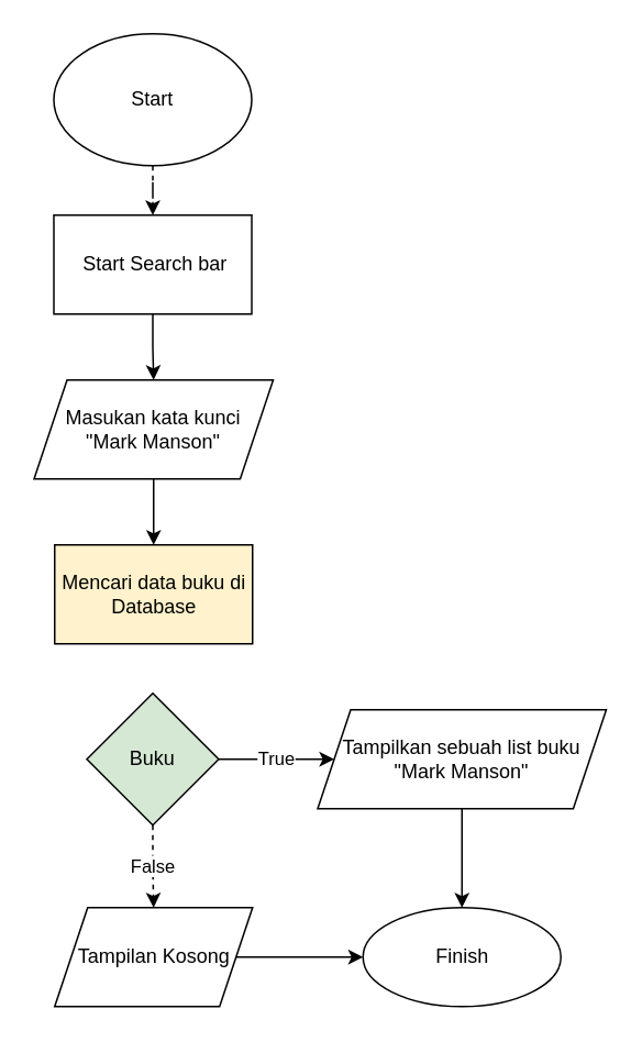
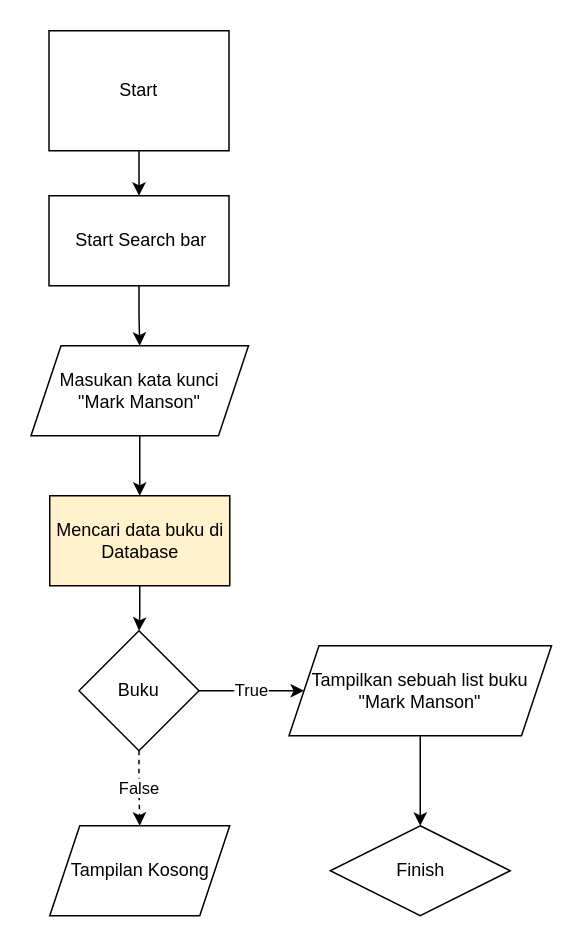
- <mxCell id="3" value="Start" style="ellipse;whiteSpace=wrap;html=1;" parent="1" vertex="1"><mxGeometry x="32" width="120" height="80" as="geometry" y="20" /></mxCell>
+ <mxCell id="3" value="Start" style="whiteSpace=wrap;html=1;rounded=0;" parent="1" vertex="1"><mxGeometry x="32" width="120" height="80" as="geometry" y="20" /></mxCell>
- <mxCell id="2" value="" style="edgeStyle=orthogonalEdgeStyle;rounded=0;orthogonalLoop=1;jettySize=auto;html=1;dashed=1;" parent="1" source="3" target="5" edge="1"><mxGeometry relative="1" as="geometry" /></mxCell>
+ <mxCell id="2" value="" style="edgeStyle=orthogonalEdgeStyle;rounded=0;orthogonalLoop=1;jettySize=auto;html=1;" parent="1" source="3" target="5" edge="1"><mxGeometry relative="1" as="geometry" /></mxCell>
+ <mxCell id="8" value="" style="edgeStyle=orthogonalEdgeStyle;rounded=0;orthogonalLoop=1;jettySize=auto;html=1;" parent="1" source="9" target="12" edge="1"><mxGeometry relative="1" as="geometry" /></mxCell>
- <mxCell id="12" value="Buku" style="rhombus;whiteSpace=wrap;html=1;fillColor=#d5e8d4;" parent="1" vertex="1"><mxGeometry x="52" y="420" width="80" height="80" as="geometry" /></mxCell>
+ <mxCell id="12" value="Buku" style="rhombus;whiteSpace=wrap;html=1;" parent="1" vertex="1"><mxGeometry x="52" y="420" width="80" height="80" as="geometry" /></mxCell>
- <mxCell id="15" value="" style="edgeStyle=orthogonalEdgeStyle;rounded=0;orthogonalLoop=1;jettySize=auto;html=1;" parent="1" source="16" target="17" edge="1"><mxGeometry relative="1" as="geometry" /></mxCell>
- <mxCell id="17" value="Finish" style="ellipse;whiteSpace=wrap;html=1;" parent="1" vertex="1"><mxGeometry x="219.5" y="550" width="120" height="60" as="geometry" /></mxCell>
+ <mxCell id="17" value="Finish" style="rhombus;whiteSpace=wrap;html=1;" parent="1" vertex="1"><mxGeometry x="219.5" y="550" width="120" height="60" as="geometry" /></mxCell>
